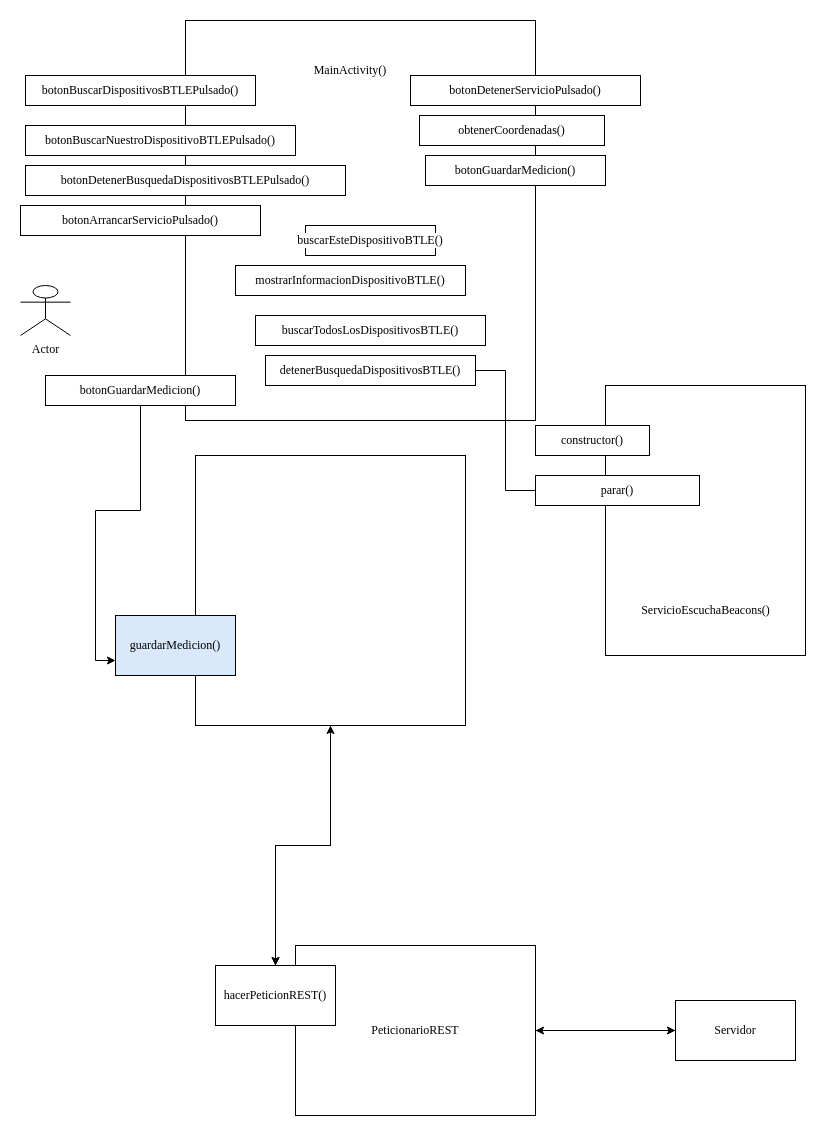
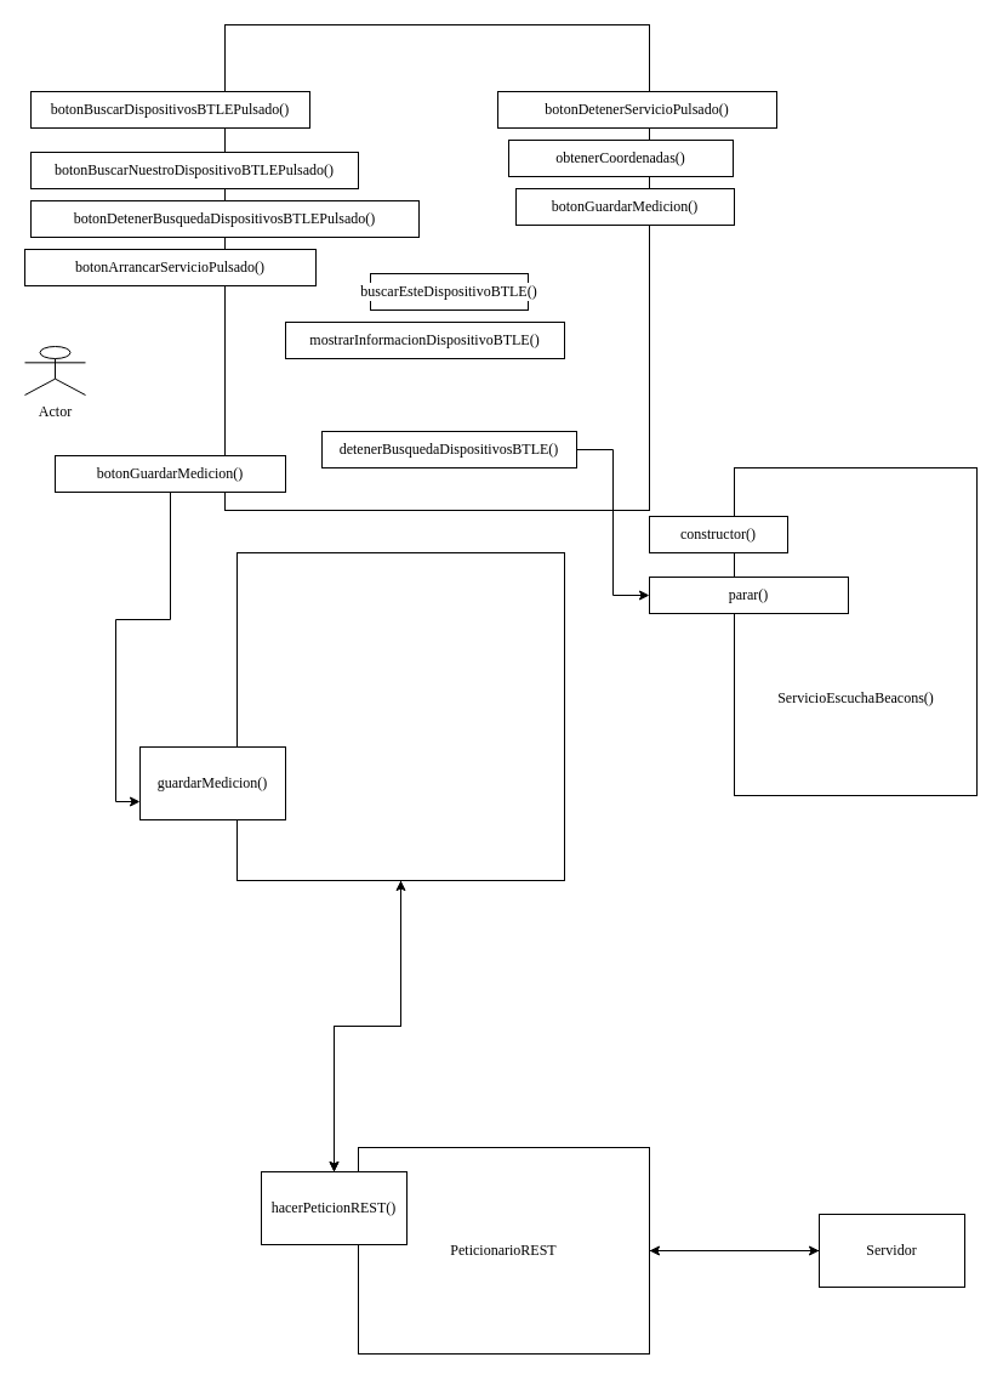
- <mxCell id="3" value="MainActivity()" style="text;html=1;strokeColor=none;fillColor=none;align=center;verticalAlign=middle;whiteSpace=wrap;rounded=0;fontFamily=Lucida Console;" parent="1" vertex="1"><mxGeometry x="305" y="55" width="90" height="30" as="geometry" /></mxCell>
- <mxCell id="4" value="Actor" style="shape=umlActor;verticalLabelPosition=bottom;verticalAlign=top;html=1;outlineConnect=0;fontFamily=Lucida Console;" parent="1" vertex="1"><mxGeometry x="20" y="285" width="50" height="50" as="geometry" /></mxCell>
+ <mxCell id="4" value="Actor" style="shape=umlActor;verticalLabelPosition=bottom;verticalAlign=top;html=1;outlineConnect=0;fontFamily=Lucida Console;" parent="1" vertex="1"><mxGeometry x="20" y="285" width="50" height="40" as="geometry" /></mxCell>
- <mxCell id="16" value="&lt;div style=&quot;background-color: rgb(255, 255, 255);&quot;&gt;&lt;div style=&quot;&quot;&gt;&lt;div style=&quot;&quot;&gt;&lt;div style=&quot;&quot;&gt;&lt;div style=&quot;&quot;&gt;&lt;div style=&quot;&quot;&gt;buscarTodosLosDispositivosBTLE()&lt;/div&gt;&lt;/div&gt;&lt;/div&gt;&lt;/div&gt;&lt;/div&gt;&lt;/div&gt;" style="rounded=0;whiteSpace=wrap;html=1;fontFamily=Lucida Console;" parent="1" vertex="1"><mxGeometry x="255" y="315" width="230" height="30" as="geometry" /></mxCell>
- <mxCell id="13" style="edgeStyle=orthogonalEdgeStyle;rounded=0;orthogonalLoop=1;jettySize=auto;html=1;exitX=1;exitY=0.5;exitDx=0;exitDy=0;entryX=0;entryY=0.5;entryDx=0;entryDy=0;fontFamily=Lucida Console;endArrow=none;" parent="1" source="14" target="20" edge="1"><mxGeometry relative="1" as="geometry" /></mxCell>
+ <mxCell id="13" style="edgeStyle=orthogonalEdgeStyle;rounded=0;orthogonalLoop=1;jettySize=auto;html=1;exitX=1;exitY=0.5;exitDx=0;exitDy=0;entryX=0;entryY=0.5;entryDx=0;entryDy=0;fontFamily=Lucida Console;" parent="1" source="14" target="20" edge="1"><mxGeometry relative="1" as="geometry" /></mxCell>
- <mxCell id="18" value="ServicioEscuchaBeacons()" style="text;html=1;strokeColor=none;fillColor=none;align=center;verticalAlign=middle;whiteSpace=wrap;rounded=0;fontFamily=Lucida Console;" parent="1" vertex="1"><mxGeometry x="618.5" y="595" width="173" height="30" as="geometry" /></mxCell>
+ <mxCell id="18" value="ServicioEscuchaBeacons()" style="text;html=1;strokeColor=none;fillColor=none;align=center;verticalAlign=middle;whiteSpace=wrap;rounded=0;fontFamily=Lucida Console;" parent="1" vertex="1"><mxGeometry x="618.5" y="560" width="173" height="30" as="geometry" /></mxCell>
- <mxCell id="24" value="guardarMedicion()" style="rounded=0;whiteSpace=wrap;html=1;fontFamily=Lucida Console;fillColor=#dae8fc;" parent="1" vertex="1"><mxGeometry x="115" y="615" width="120" height="60" as="geometry" /></mxCell>
+ <mxCell id="24" value="guardarMedicion()" style="rounded=0;whiteSpace=wrap;html=1;fontFamily=Lucida Console;" parent="1" vertex="1"><mxGeometry x="115" y="615" width="120" height="60" as="geometry" /></mxCell>
